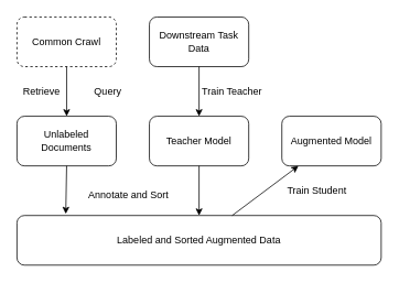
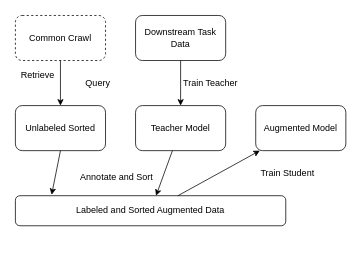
- <mxCell id="14" value="Retrieve" style="text;html=1;strokeColor=none;fillColor=none;align=center;verticalAlign=middle;whiteSpace=wrap;rounded=0;" vertex="1" parent="1"><mxGeometry x="20" y="100" width="60" height="20" as="geometry" /></mxCell>
+ <mxCell id="14" value="Retrieve" style="text;html=1;strokeColor=none;fillColor=none;align=center;verticalAlign=middle;whiteSpace=wrap;rounded=0;" vertex="1" parent="1"><mxGeometry x="20" y="90" width="60" height="20" as="geometry" /></mxCell>
- <mxCell id="6" value="Unlabeled Documents" style="rounded=1;whiteSpace=wrap;html=1;movable=0;resizable=0;rotatable=0;deletable=0;editable=0;connectable=0;" vertex="1" parent="1"><mxGeometry x="20" y="140" width="120" height="60" as="geometry" /></mxCell>
+ <mxCell id="6" value="Unlabeled Sorted" style="rounded=1;whiteSpace=wrap;html=1;movable=0;resizable=0;rotatable=0;deletable=0;editable=0;connectable=0;" vertex="1" parent="1"><mxGeometry x="20" y="140" width="120" height="60" as="geometry" /></mxCell>
- <mxCell id="7" value="Labeled and Sorted Augmented Data" style="rounded=1;whiteSpace=wrap;html=1;" vertex="1" parent="1"><mxGeometry x="20" y="260" width="440" height="60" as="geometry" /></mxCell>
+ <mxCell id="7" value="Labeled and Sorted Augmented Data" style="rounded=1;whiteSpace=wrap;html=1;" vertex="1" parent="1"><mxGeometry x="20" y="260" width="360" height="40" as="geometry" /></mxCell>
